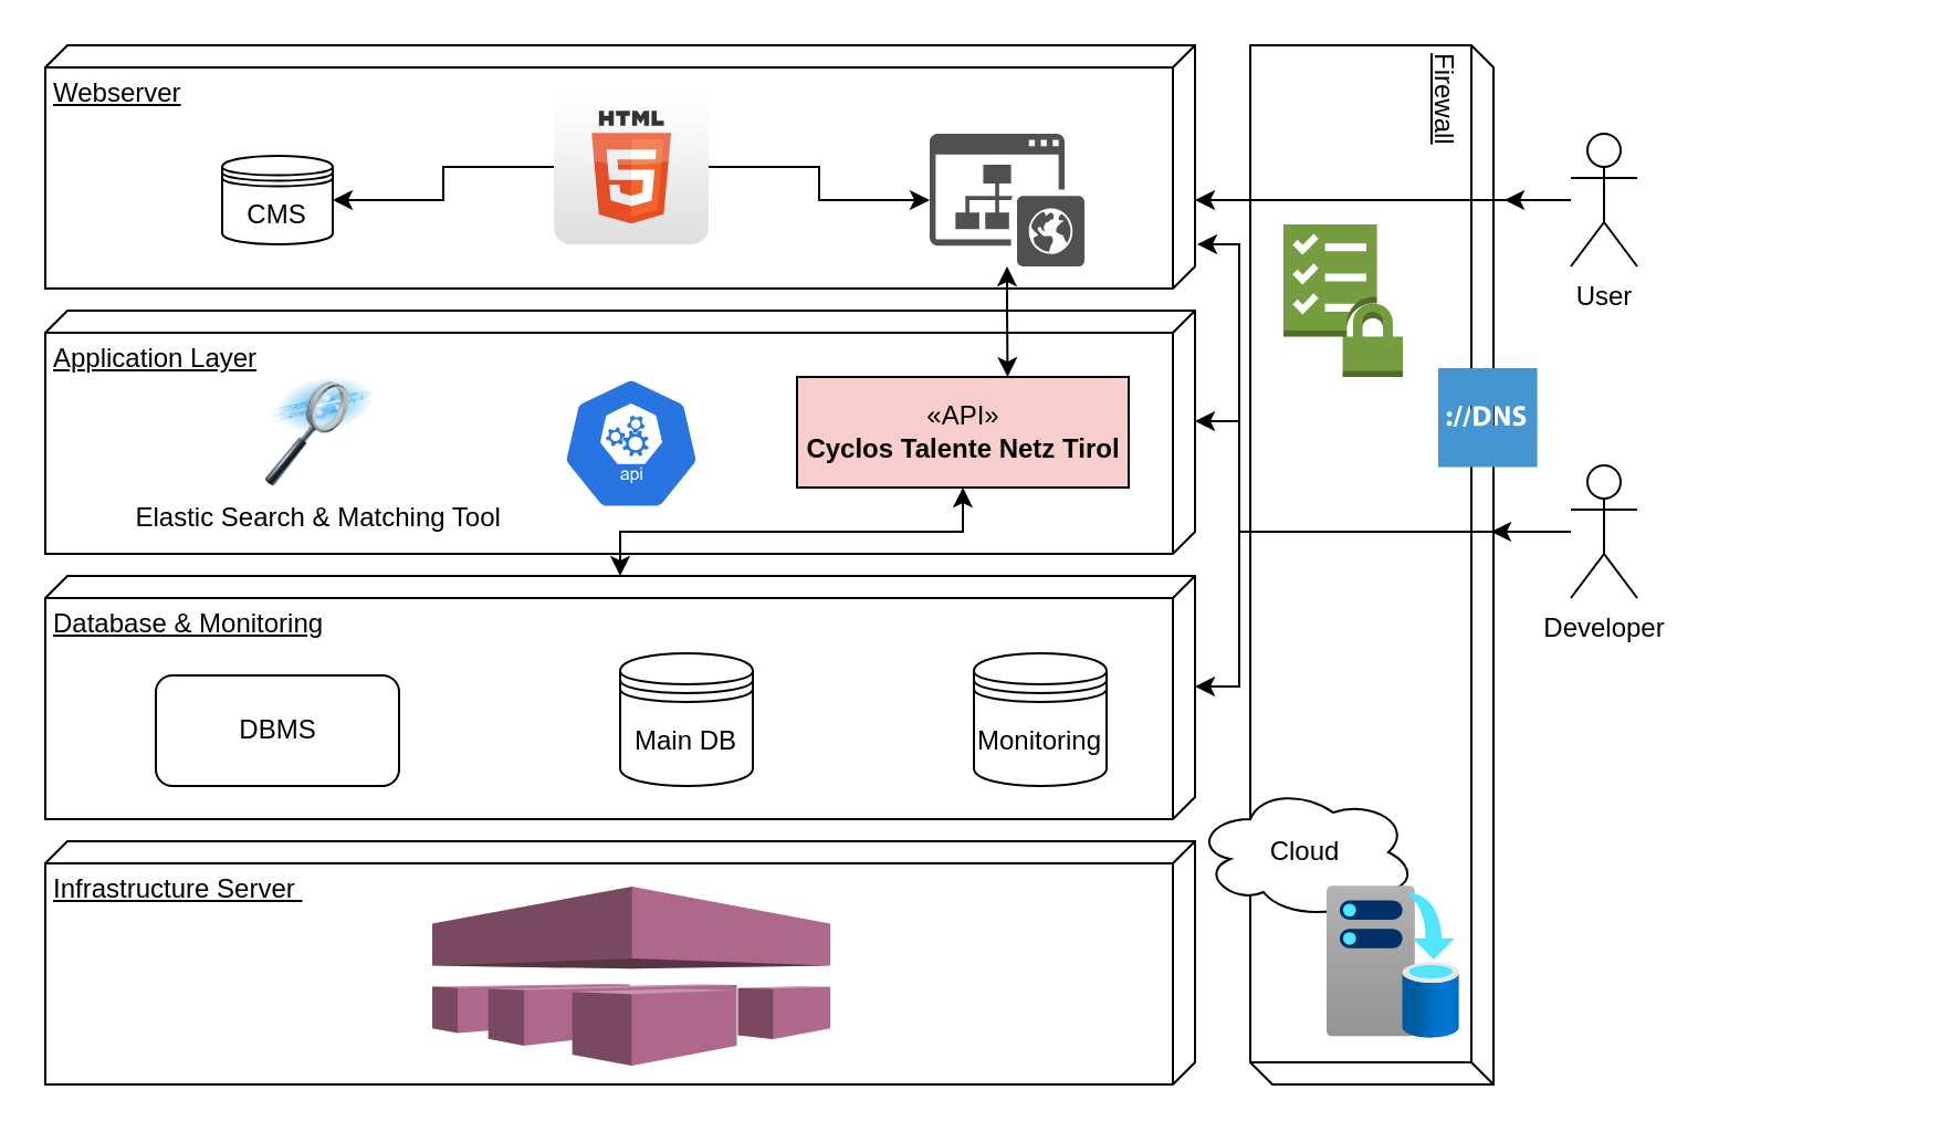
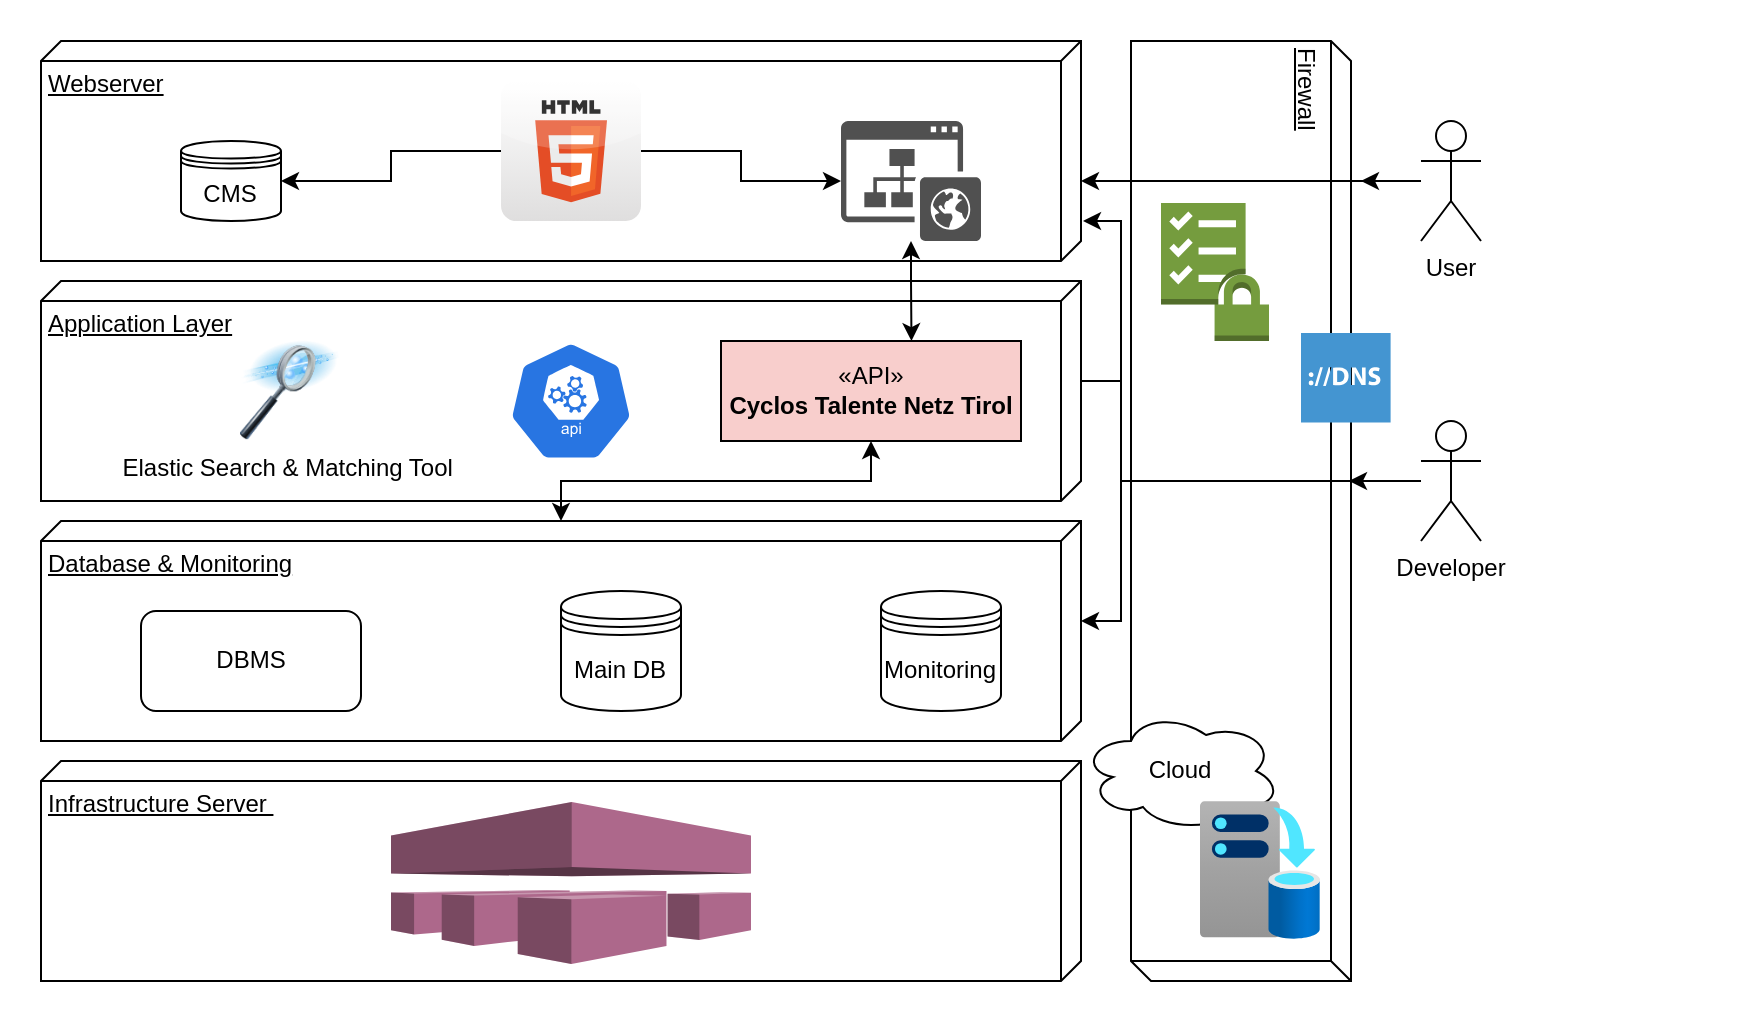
- <mxCell id="9" value="CMS" style="shape=datastore;whiteSpace=wrap;html=1;" vertex="1" parent="1"><mxGeometry x="100" y="70" width="50" height="40" as="geometry" /></mxCell>
+ <mxCell id="9" value="CMS" style="shape=datastore;whiteSpace=wrap;html=1;" vertex="1" parent="1"><mxGeometry x="90" y="70" width="50" height="40" as="geometry" /></mxCell>
- <mxCell id="19" style="edgeStyle=orthogonalEdgeStyle;rounded=0;orthogonalLoop=1;jettySize=auto;html=1;entryX=0;entryY=0;entryDx=50;entryDy=0;entryPerimeter=0;" edge="1" parent="1" source="22" target="3"><mxGeometry relative="1" as="geometry"><Array as="points"><mxPoint x="560" y="240" /><mxPoint x="560" y="190" /></Array></mxGeometry></mxCell>
+ <mxCell id="19" style="edgeStyle=orthogonalEdgeStyle;rounded=0;orthogonalLoop=1;jettySize=auto;html=1;entryX=0;entryY=0;entryDx=50;entryDy=0;entryPerimeter=0;endArrow=none;" edge="1" parent="1" source="22" target="3"><mxGeometry relative="1" as="geometry"><Array as="points"><mxPoint x="560" y="240" /><mxPoint x="560" y="190" /></Array></mxGeometry></mxCell>
